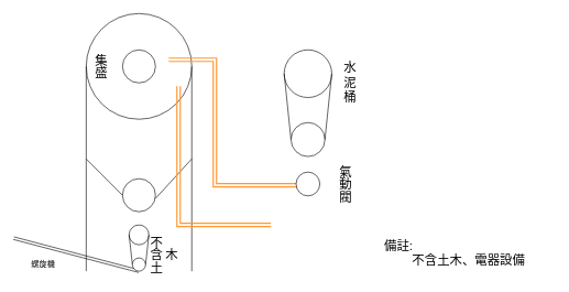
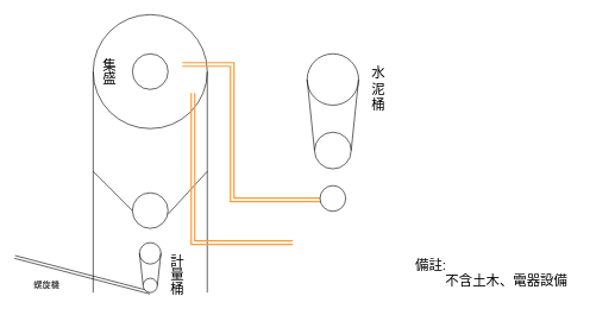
- <mxCell id="24" value="&lt;font style=&quot;font-size: 19px;&quot;&gt;氣動閥&lt;/font&gt;" style="text;html=1;align=center;verticalAlign=middle;whiteSpace=wrap;rounded=0;horizontal=1;textDirection=vertical-lr;" vertex="1" parent="1"><mxGeometry x="510" y="243" width="20" height="70" as="geometry" /></mxCell>
- <mxCell id="16" value="&lt;font style=&quot;font-size: 19px;&quot;&gt;不含土木&lt;/font&gt;" style="text;html=1;align=center;verticalAlign=middle;whiteSpace=wrap;rounded=0;horizontal=1;textDirection=vertical-lr;" vertex="1" parent="1"><mxGeometry x="235" y="350" width="20" height="70" as="geometry" /></mxCell>
+ <mxCell id="16" value="&lt;font style=&quot;font-size: 19px;&quot;&gt;計量桶&lt;/font&gt;" style="text;html=1;align=center;verticalAlign=middle;whiteSpace=wrap;rounded=0;horizontal=1;textDirection=vertical-lr;" vertex="1" parent="1"><mxGeometry x="235" y="350" width="20" height="70" as="geometry" /></mxCell>
